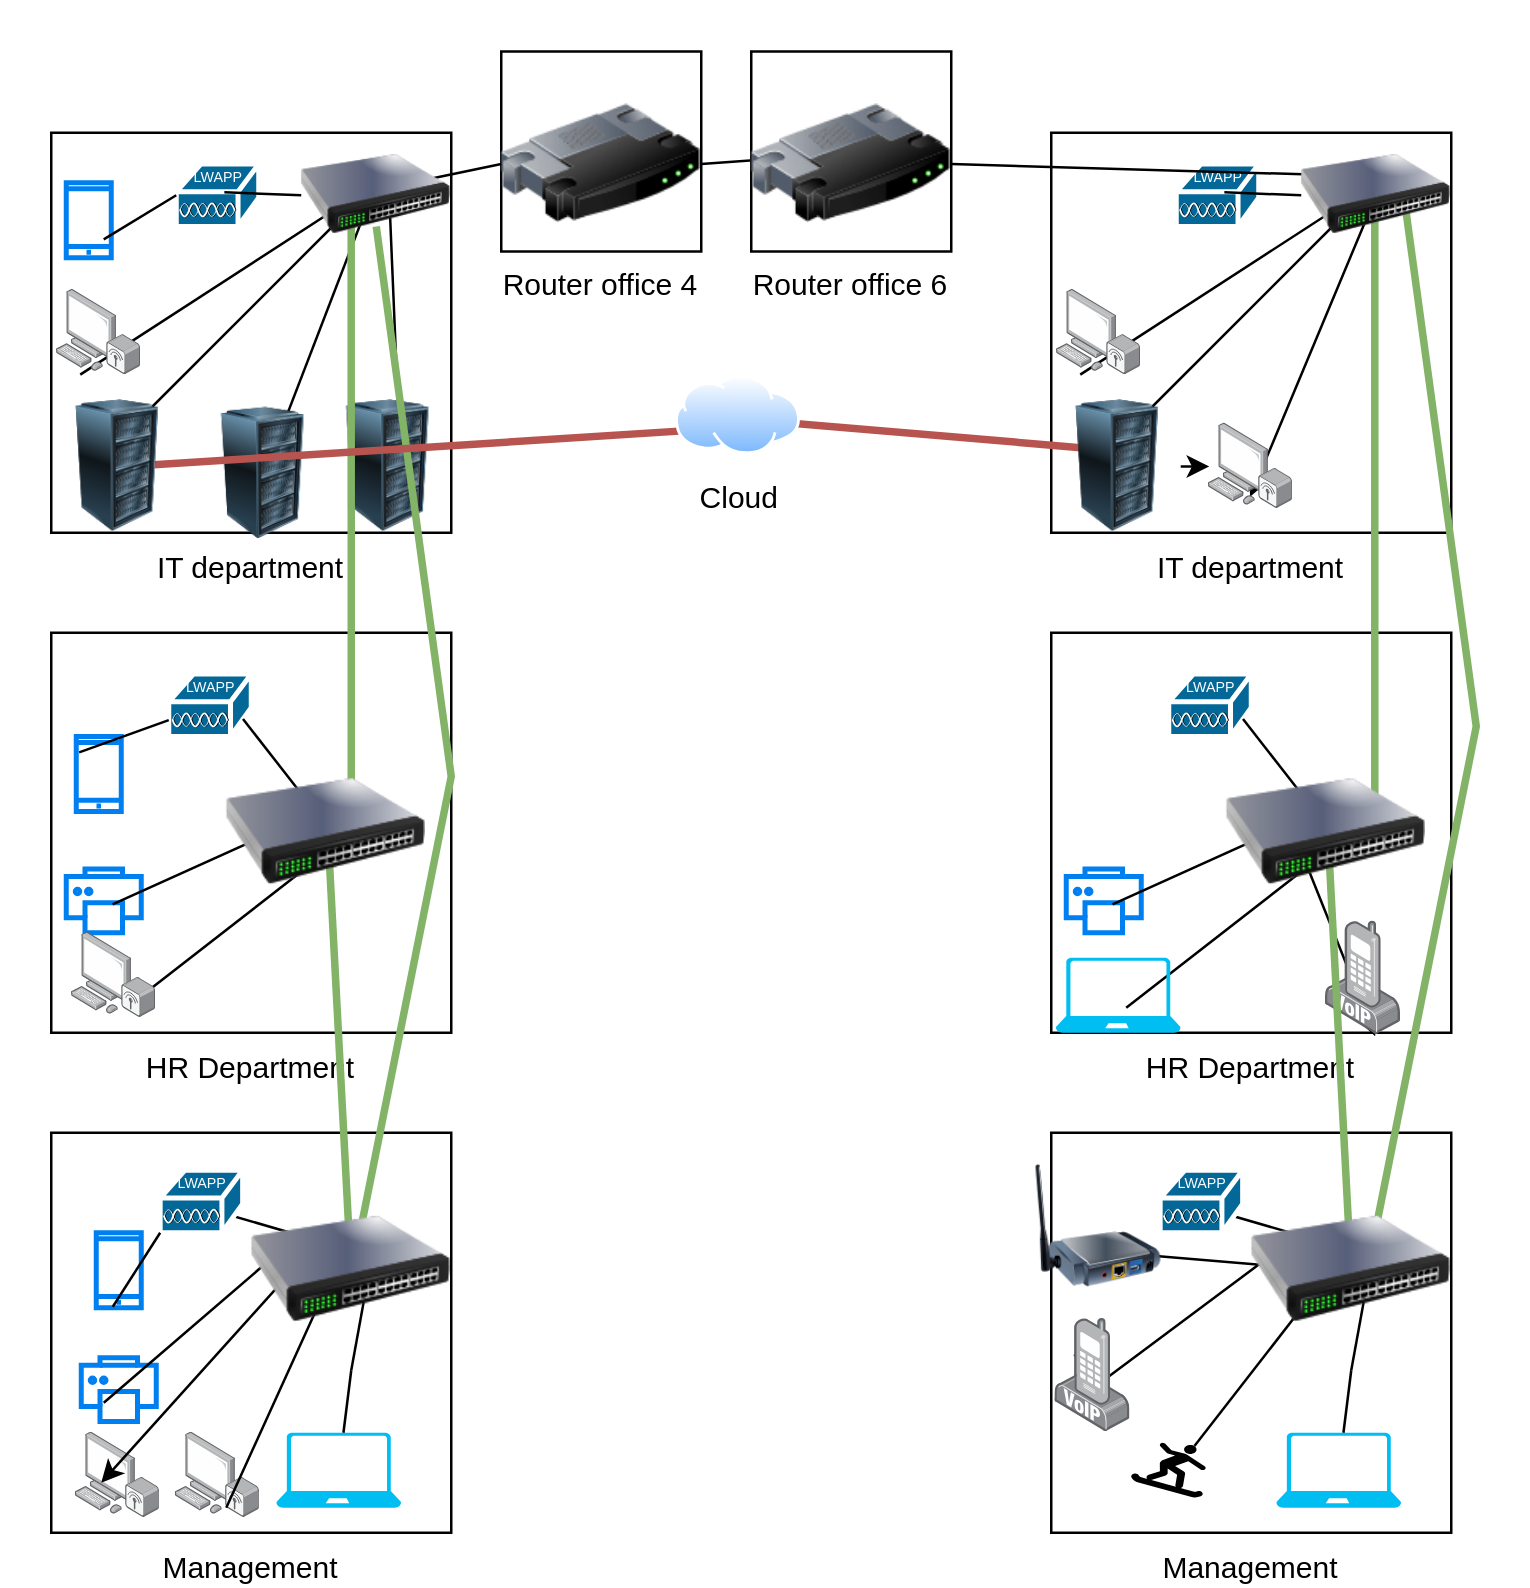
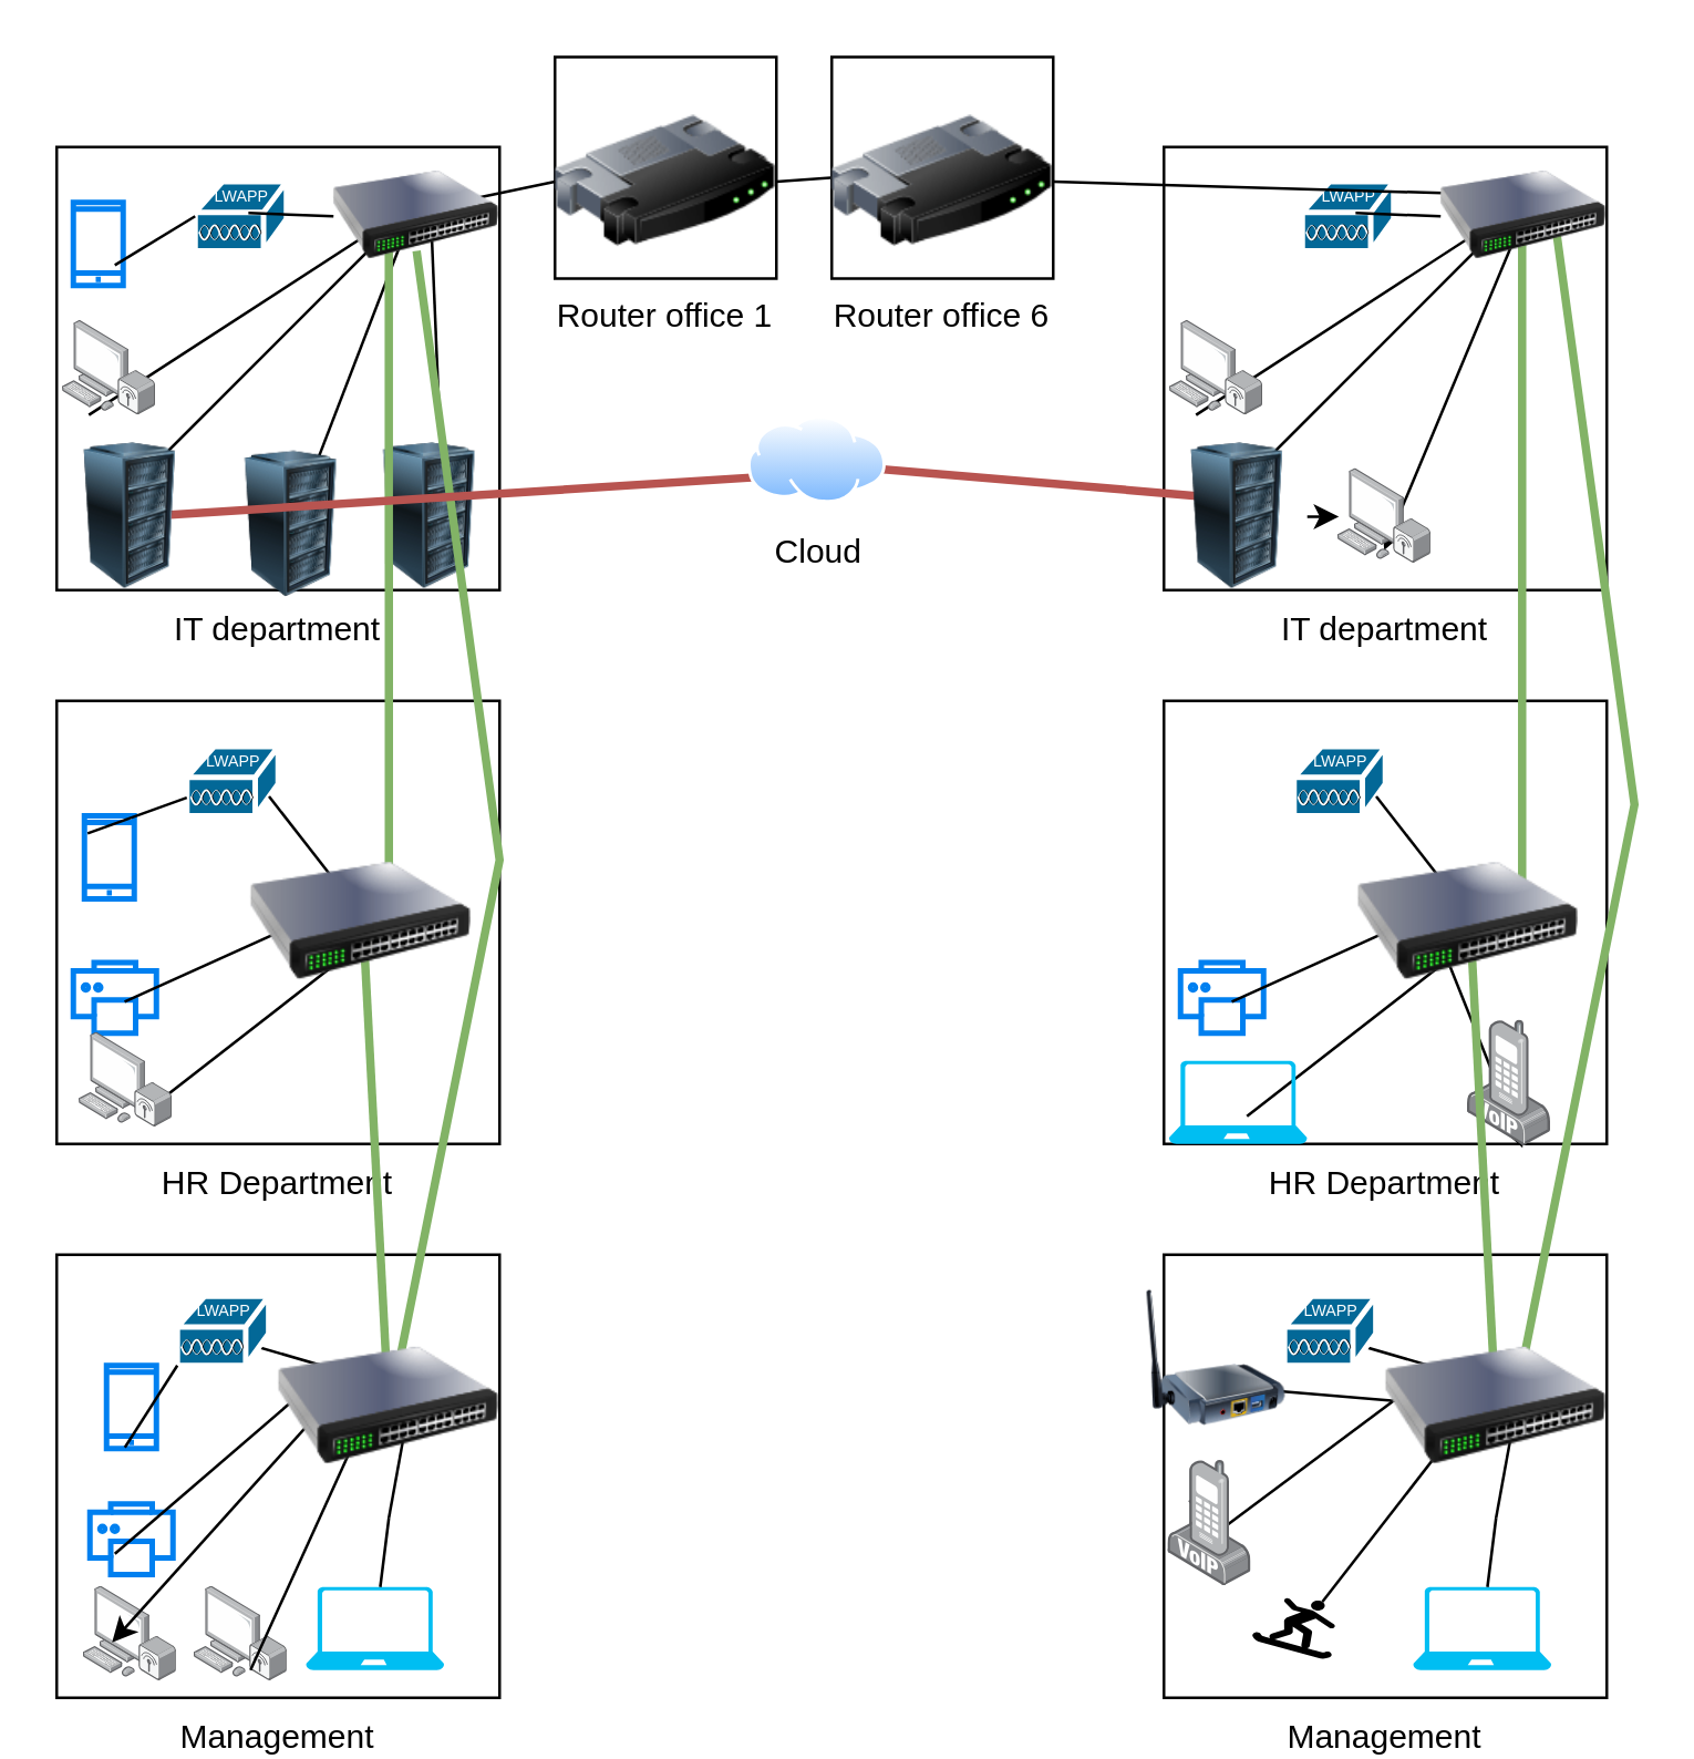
- <mxCell id="2" value="Router office 4" style="whiteSpace=wrap;html=1;aspect=fixed;labelPosition=center;verticalLabelPosition=bottom;align=center;verticalAlign=top;" vertex="1" parent="1"><mxGeometry x="200" y="20" width="80" height="80" as="geometry" /></mxCell>
+ <mxCell id="2" value="Router office 1" style="whiteSpace=wrap;html=1;aspect=fixed;labelPosition=center;verticalLabelPosition=bottom;align=center;verticalAlign=top;" vertex="1" parent="1"><mxGeometry x="200" y="20" width="80" height="80" as="geometry" /></mxCell>
